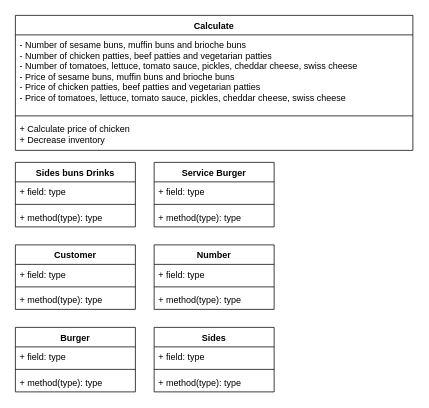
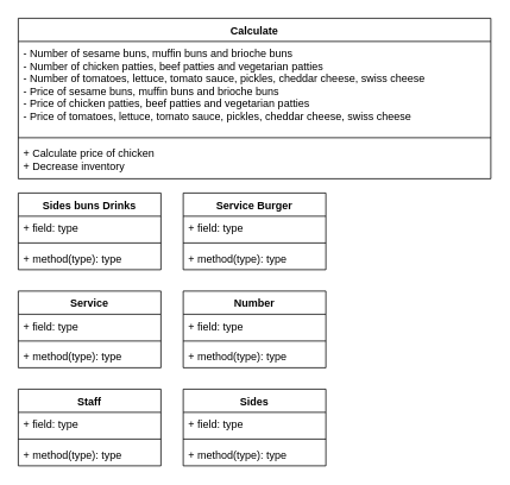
- <mxCell id="10" value="Customer" style="swimlane;fontStyle=1;align=center;verticalAlign=top;childLayout=stackLayout;horizontal=1;startSize=26;horizontalStack=0;resizeParent=1;resizeParentMax=0;resizeLast=0;collapsible=1;marginBottom=0;" vertex="1" parent="1"><mxGeometry x="20" y="326" width="160" height="86" as="geometry" /></mxCell>
+ <mxCell id="10" value="Service" style="swimlane;fontStyle=1;align=center;verticalAlign=top;childLayout=stackLayout;horizontal=1;startSize=26;horizontalStack=0;resizeParent=1;resizeParentMax=0;resizeLast=0;collapsible=1;marginBottom=0;" vertex="1" parent="1"><mxGeometry x="20" y="326" width="160" height="86" as="geometry" /></mxCell>
- <mxCell id="14" value="Burger" style="swimlane;fontStyle=1;align=center;verticalAlign=top;childLayout=stackLayout;horizontal=1;startSize=26;horizontalStack=0;resizeParent=1;resizeParentMax=0;resizeLast=0;collapsible=1;marginBottom=0;" vertex="1" parent="1"><mxGeometry x="20" y="436" width="160" height="86" as="geometry" /></mxCell>
+ <mxCell id="14" value="Staff" style="swimlane;fontStyle=1;align=center;verticalAlign=top;childLayout=stackLayout;horizontal=1;startSize=26;horizontalStack=0;resizeParent=1;resizeParentMax=0;resizeLast=0;collapsible=1;marginBottom=0;" vertex="1" parent="1"><mxGeometry x="20" y="436" width="160" height="86" as="geometry" /></mxCell>
